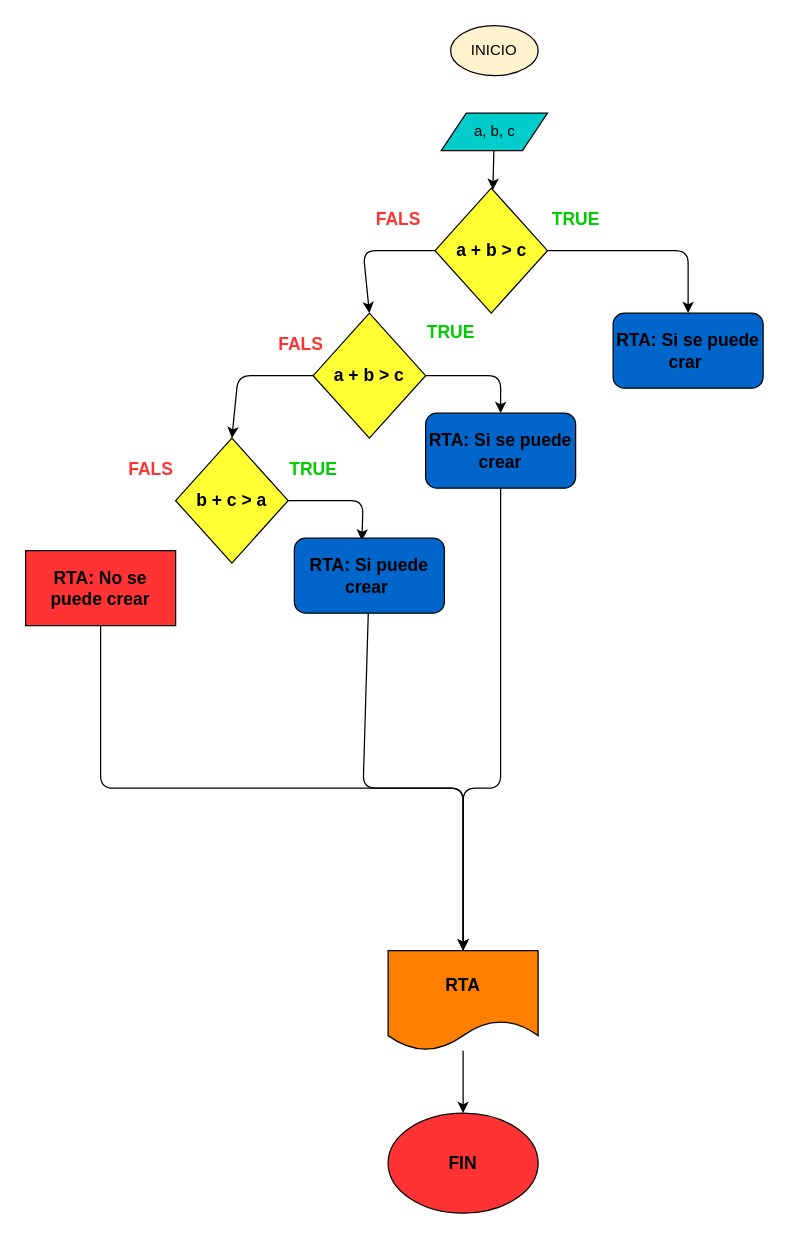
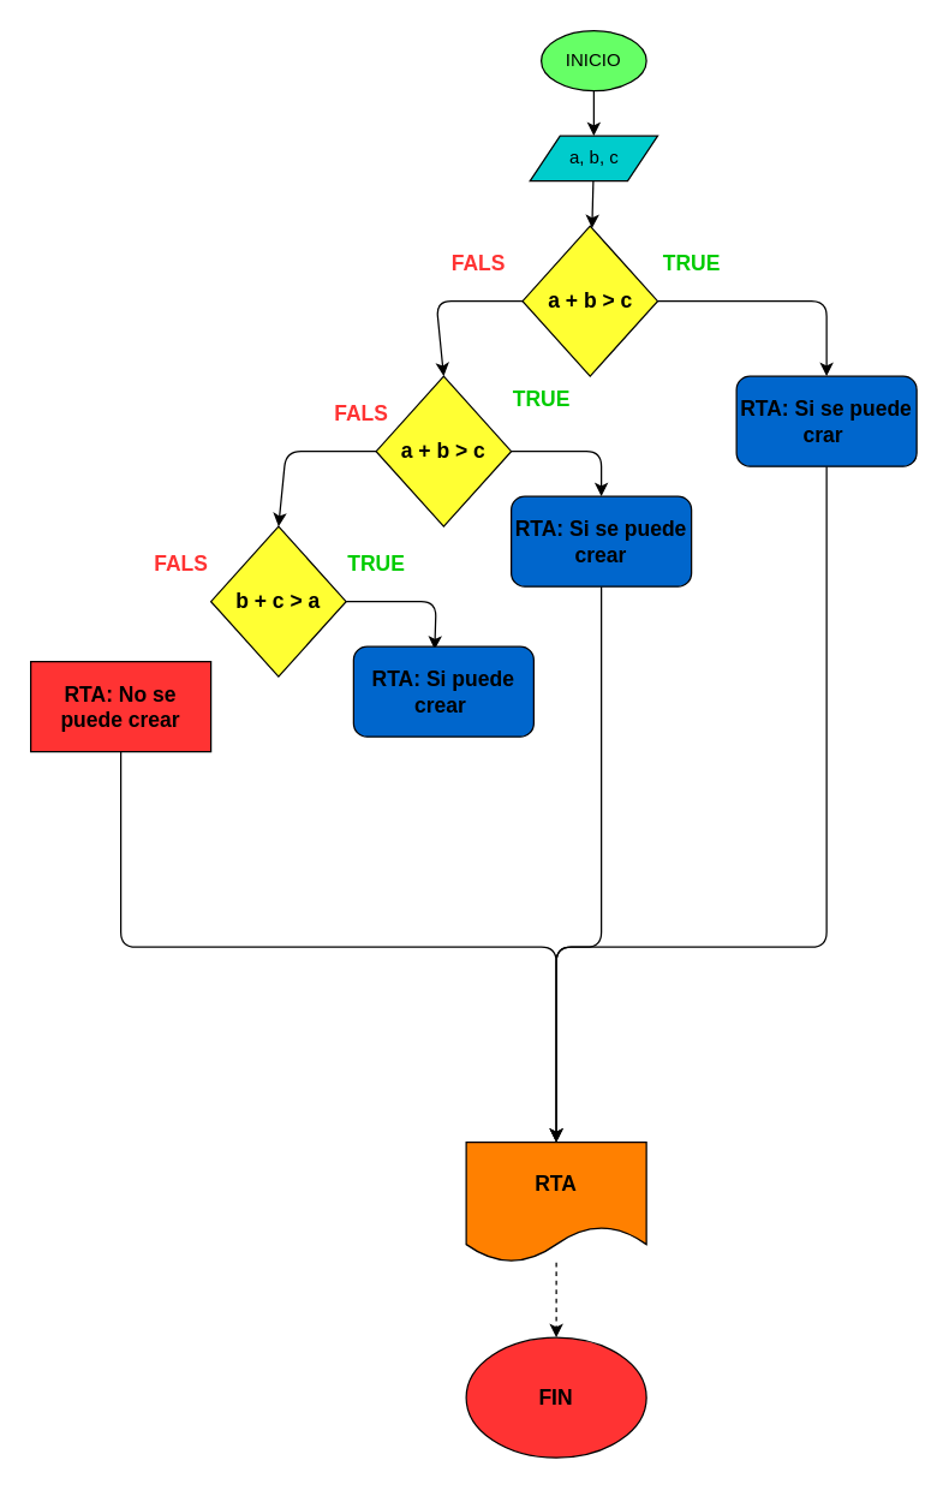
- <mxCell id="3" value="INICIO" style="ellipse;whiteSpace=wrap;html=1;fillColor=#fff2cc;" parent="1" vertex="1"><mxGeometry x="360" y="20" width="70" height="40" as="geometry" /></mxCell>
+ <mxCell id="3" value="INICIO" style="ellipse;whiteSpace=wrap;html=1;fillColor=#66FF66;" parent="1" vertex="1"><mxGeometry x="360" y="20" width="70" height="40" as="geometry" /></mxCell>
+ <mxCell id="2" value="" style="edgeStyle=none;html=1;" parent="1" source="3" target="5" edge="1"><mxGeometry relative="1" as="geometry" /></mxCell>
+ <mxCell id="9" style="edgeStyle=none;html=1;entryX=0.5;entryY=0;entryDx=0;entryDy=0;fontSize=14;fontColor=#FF3333;" edge="1" parent="1" source="10" target="29"><mxGeometry relative="1" as="geometry"><Array as="points"><mxPoint x="550" y="630" /><mxPoint x="370" y="630" /></Array></mxGeometry></mxCell>
- <mxCell id="18" style="edgeStyle=none;html=1;fontSize=14;fontColor=#FF3333;" edge="1" parent="1" source="19" target="29"><mxGeometry relative="1" as="geometry"><mxPoint x="360" y="660" as="targetPoint" /><Array as="points"><mxPoint x="290" y="630" /><mxPoint x="370" y="630" /></Array></mxGeometry></mxCell>
- <mxCell id="28" value="" style="edgeStyle=none;html=1;fontSize=14;fontColor=#000000;" edge="1" parent="1" source="29" target="30"><mxGeometry relative="1" as="geometry" /></mxCell>
+ <mxCell id="28" value="" style="edgeStyle=none;html=1;fontSize=14;fontColor=#000000;dashed=1;" edge="1" parent="1" source="29" target="30"><mxGeometry relative="1" as="geometry" /></mxCell>
